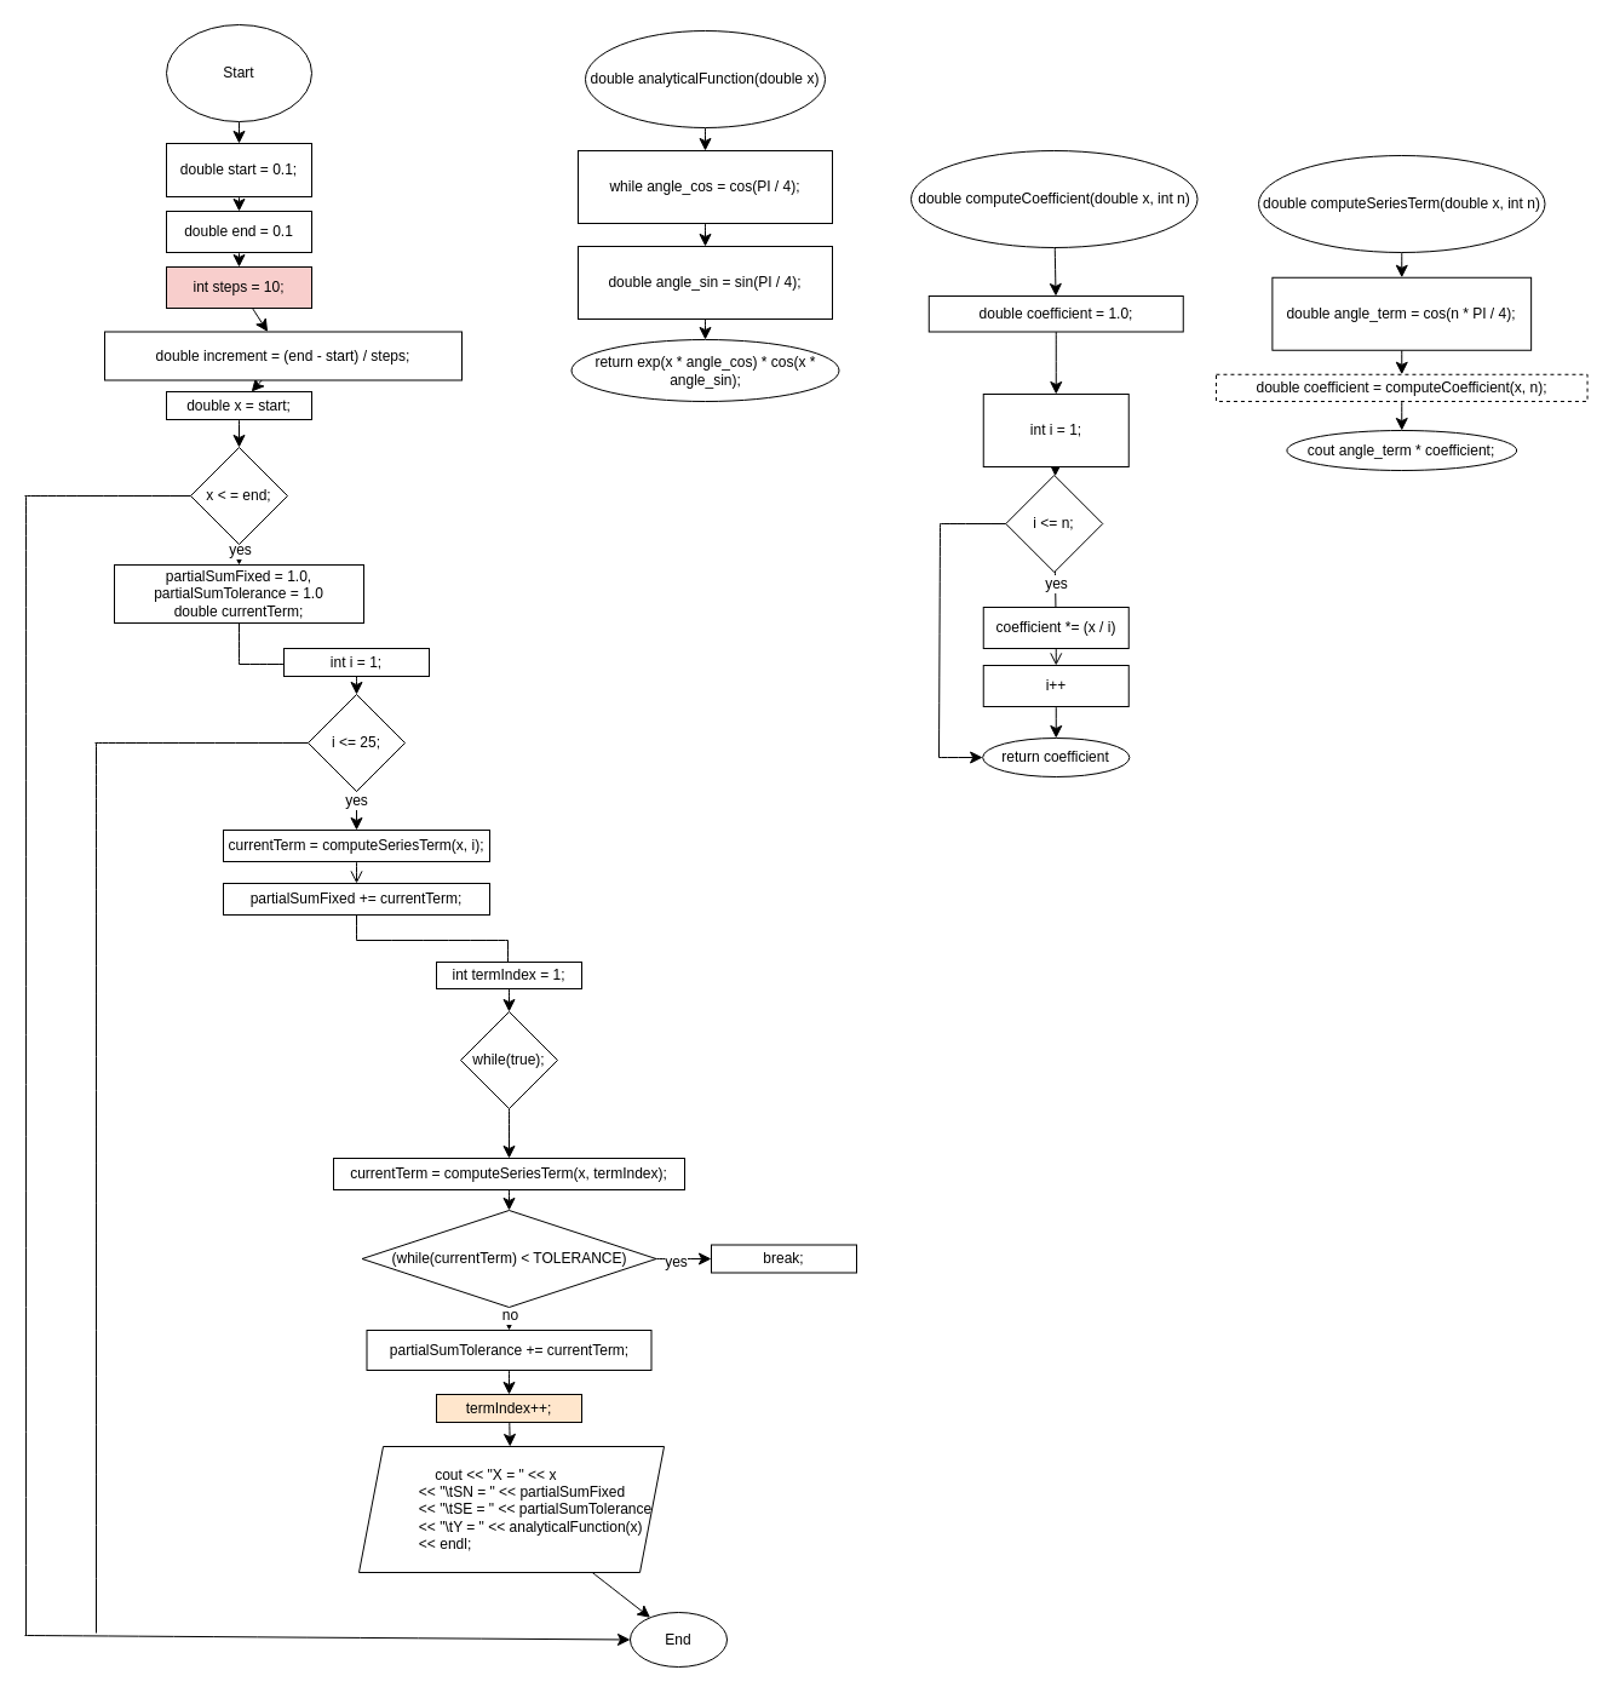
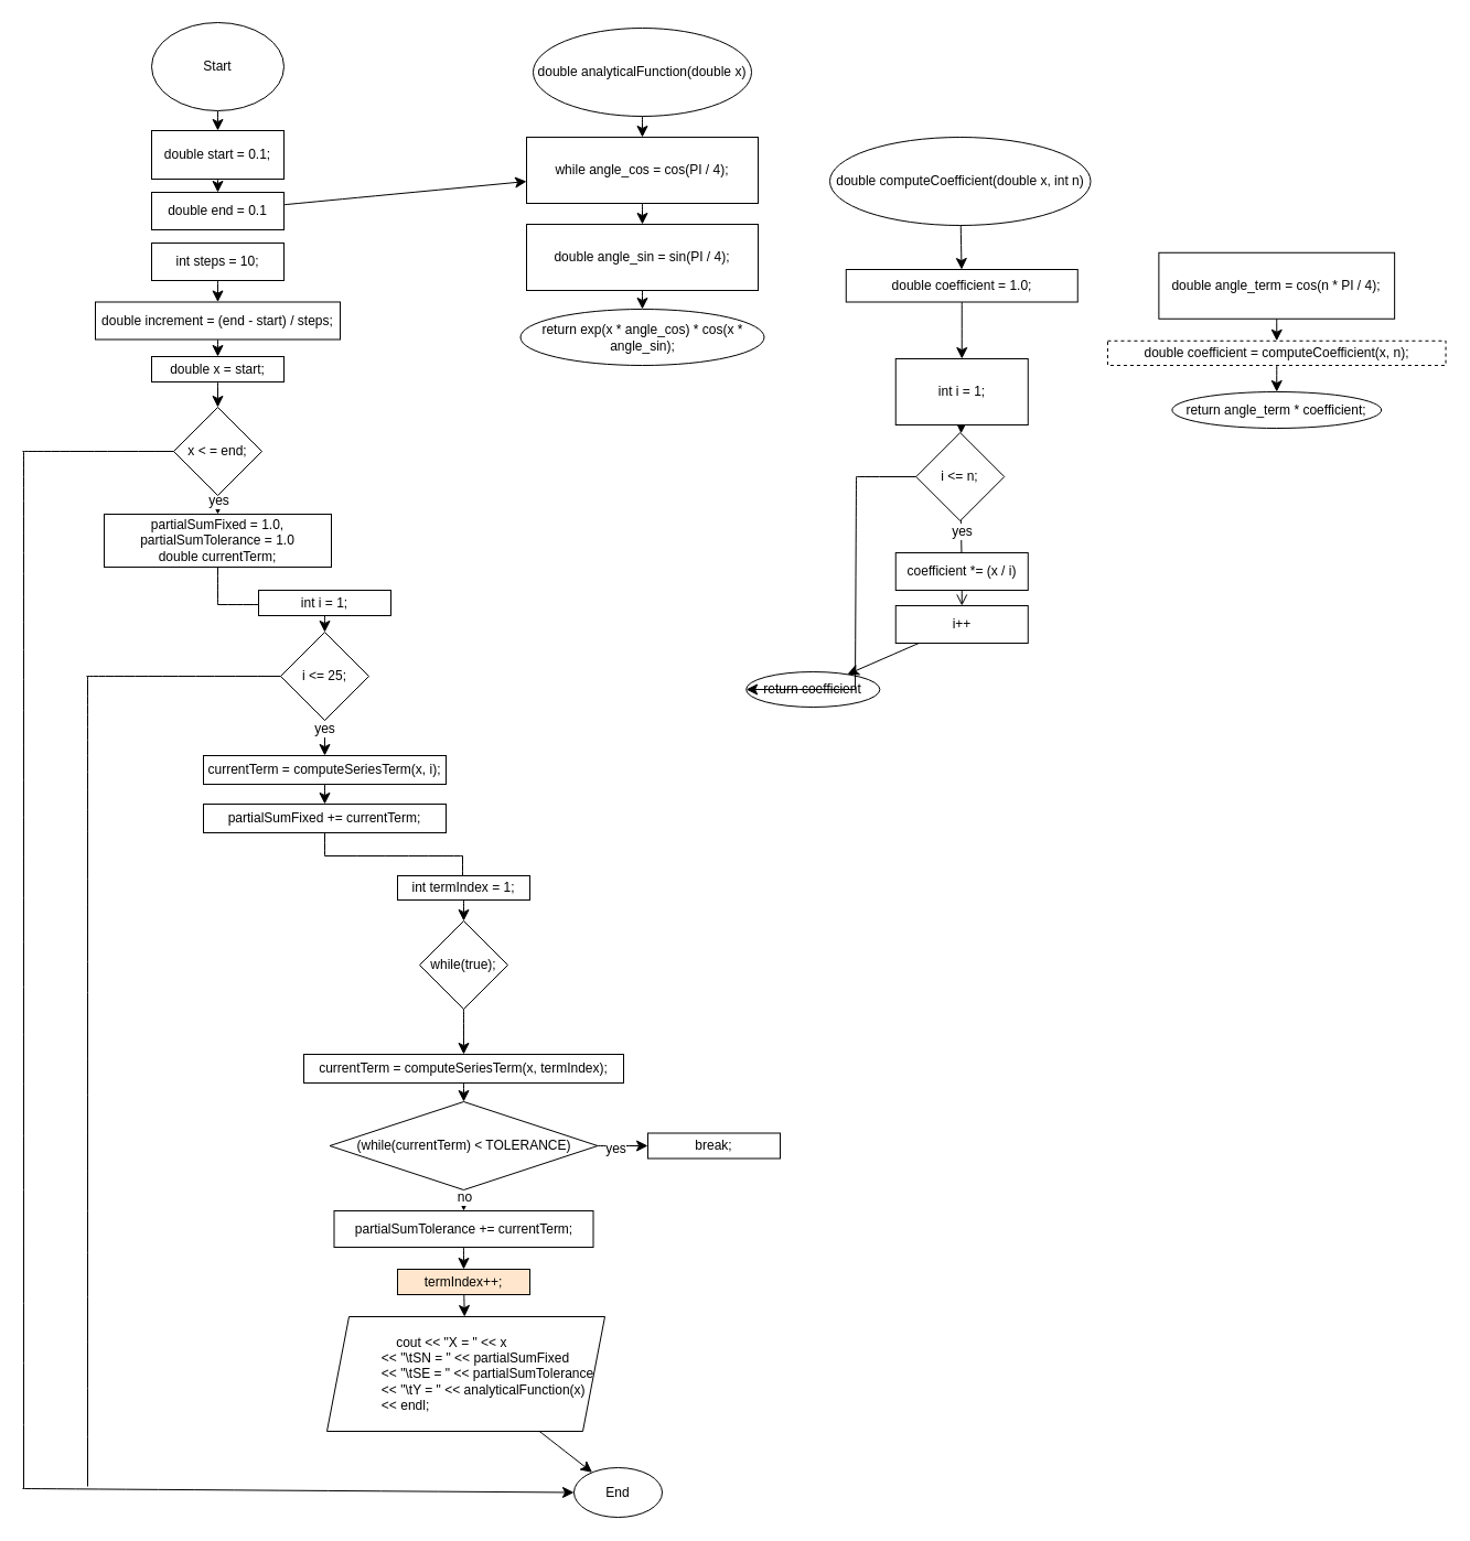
- <mxCell id="35" value="double computeSeriesTerm(double x, int n)" style="ellipse;whiteSpace=wrap;html=1;" vertex="1" parent="1"><mxGeometry x="1039" y="128" width="236.5" height="80" as="geometry" /></mxCell>
- <mxCell id="6" value="" style="edgeStyle=none;curved=1;rounded=0;orthogonalLoop=1;jettySize=auto;html=1;fontSize=12;startSize=8;endSize=8;" edge="1" parent="1" source="7" target="9"><mxGeometry relative="1" as="geometry" /></mxCell>
+ <mxCell id="6" value="" style="edgeStyle=none;curved=1;rounded=0;orthogonalLoop=1;jettySize=auto;html=1;fontSize=12;startSize=8;endSize=8;" edge="1" parent="1" source="7" target="13"><mxGeometry relative="1" as="geometry" /></mxCell>
- <mxCell id="34" value="" style="edgeStyle=none;curved=1;rounded=0;orthogonalLoop=1;jettySize=auto;html=1;fontSize=12;startSize=8;endSize=8;" edge="1" parent="1" source="35" target="37"><mxGeometry relative="1" as="geometry" /></mxCell>
- <mxCell id="9" value="int steps = 10;" style="whiteSpace=wrap;html=1;fillColor=#f8cecc;" vertex="1" parent="1"><mxGeometry x="137" y="220" width="120" height="34" as="geometry" /></mxCell>
+ <mxCell id="9" value="int steps = 10;" style="whiteSpace=wrap;html=1;" vertex="1" parent="1"><mxGeometry x="137" y="220" width="120" height="34" as="geometry" /></mxCell>
- <mxCell id="42" value="double increment = (end - start) / steps;" style="whiteSpace=wrap;html=1;" vertex="1" parent="1"><mxGeometry x="86" y="273.5" width="295" height="40" as="geometry" /></mxCell>
+ <mxCell id="42" value="double increment = (end - start) / steps;" style="whiteSpace=wrap;html=1;" vertex="1" parent="1"><mxGeometry x="86" y="273.5" width="222" height="34" as="geometry" /></mxCell>
- <mxCell id="40" value="cout angle_term * coefficient;" style="ellipse;whiteSpace=wrap;html=1;" vertex="1" parent="1"><mxGeometry x="1062.38" y="355" width="189.75" height="33" as="geometry" /></mxCell>
+ <mxCell id="40" value="return angle_term * coefficient;" style="ellipse;whiteSpace=wrap;html=1;" vertex="1" parent="1"><mxGeometry x="1062.38" y="355" width="189.75" height="33" as="geometry" /></mxCell>
- <mxCell id="30" value="return coefficient" style="ellipse;whiteSpace=wrap;html=1;" vertex="1" parent="1"><mxGeometry x="811.13" y="609" width="121.25" height="32" as="geometry" /></mxCell>
+ <mxCell id="30" value="return coefficient" style="ellipse;whiteSpace=wrap;html=1;" vertex="1" parent="1"><mxGeometry x="676.13" y="609" width="121.25" height="32" as="geometry" /></mxCell>
- <mxCell id="56" value="" style="edgeStyle=none;curved=1;rounded=0;orthogonalLoop=1;jettySize=auto;html=1;fontSize=12;startSize=8;endSize=8;endArrow=open;" edge="1" parent="1" source="57" target="58"><mxGeometry relative="1" as="geometry" /></mxCell>
+ <mxCell id="56" value="" style="edgeStyle=none;curved=1;rounded=0;orthogonalLoop=1;jettySize=auto;html=1;fontSize=12;startSize=8;endSize=8;" edge="1" parent="1" source="57" target="58"><mxGeometry relative="1" as="geometry" /></mxCell>
